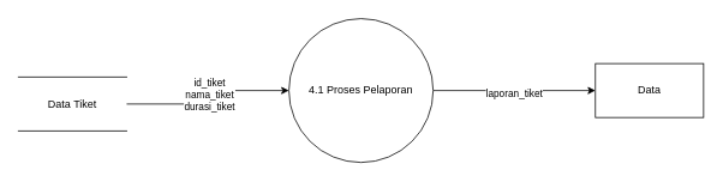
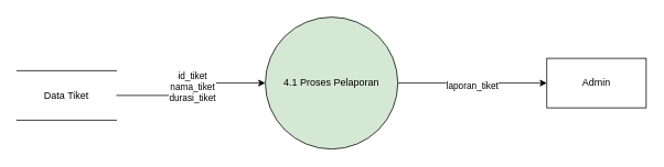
- <mxCell id="8" value="4.1 Proses Pelaporan" style="ellipse;whiteSpace=wrap;html=1;aspect=fixed;" vertex="1" parent="1"><mxGeometry x="320" y="20" width="160" height="160" as="geometry" /></mxCell>
+ <mxCell id="8" value="4.1 Proses Pelaporan" style="ellipse;whiteSpace=wrap;html=1;aspect=fixed;fillColor=#d5e8d4;" vertex="1" parent="1"><mxGeometry x="320" y="20" width="160" height="160" as="geometry" /></mxCell>
- <mxCell id="2" value="Data" style="rounded=0;whiteSpace=wrap;html=1;" vertex="1" parent="1"><mxGeometry x="660" y="70" width="120" height="60" as="geometry" /></mxCell>
+ <mxCell id="2" value="Admin" style="rounded=0;whiteSpace=wrap;html=1;" vertex="1" parent="1"><mxGeometry x="660" y="70" width="120" height="60" as="geometry" /></mxCell>
